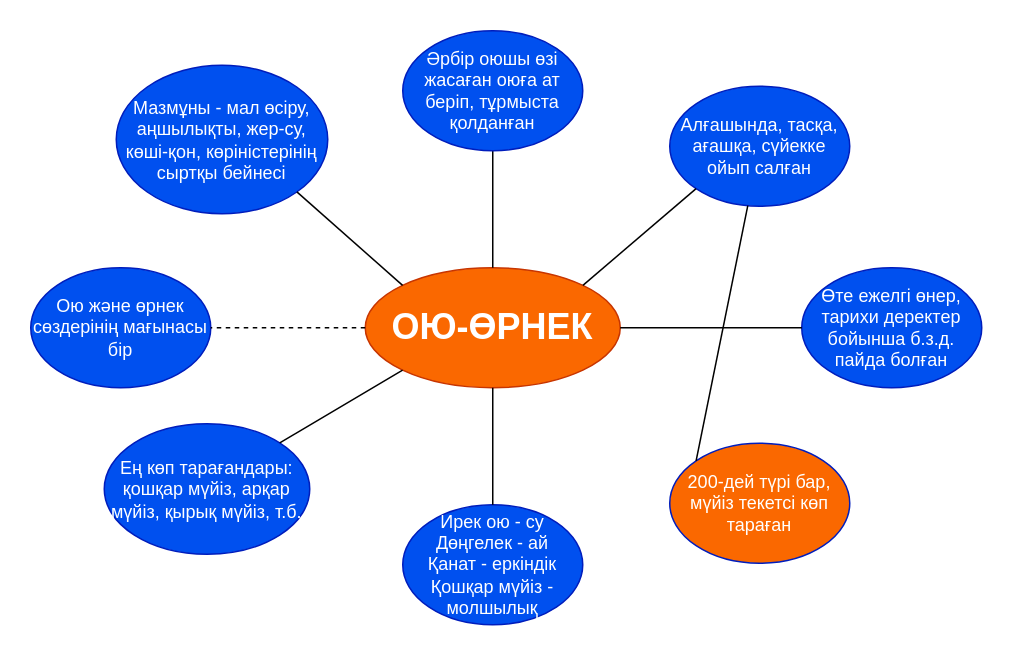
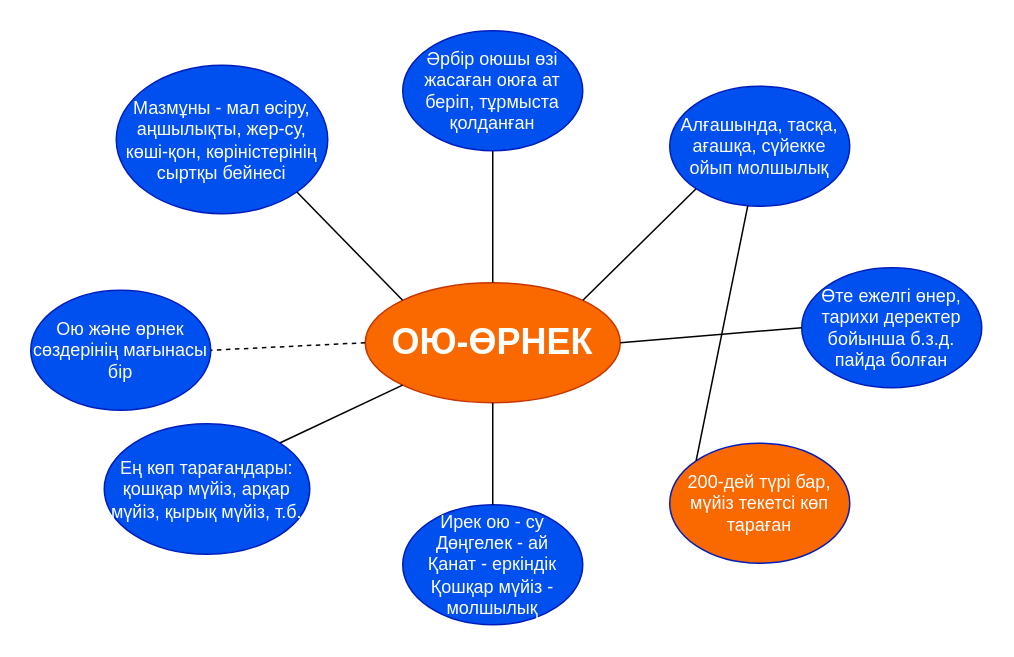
- <mxCell id="11" value="Алғашында, тасқа, ағашқа, сүйекке ойып салған" style="ellipse;whiteSpace=wrap;html=1;fillColor=#0050ef;strokeColor=#001DBC;fontColor=#ffffff;" vertex="1" parent="1"><mxGeometry x="446" y="57" width="120" height="80" as="geometry" /></mxCell>
+ <mxCell id="11" value="Алғашында, тасқа, ағашқа, сүйекке ойып молшылық" style="ellipse;whiteSpace=wrap;html=1;fillColor=#0050ef;strokeColor=#001DBC;fontColor=#ffffff;" vertex="1" parent="1"><mxGeometry x="446" y="57" width="120" height="80" as="geometry" /></mxCell>
- <mxCell id="9" value="&lt;span&gt;Ою және өрнек сөздерінің мағынасы бір&lt;/span&gt;" style="ellipse;whiteSpace=wrap;html=1;fillColor=#0050ef;strokeColor=#001DBC;fontColor=#ffffff;" vertex="1" parent="1"><mxGeometry x="20" y="178" width="120" height="80" as="geometry" /></mxCell>
+ <mxCell id="9" value="&lt;span&gt;Ою және өрнек сөздерінің мағынасы бір&lt;/span&gt;" style="ellipse;whiteSpace=wrap;html=1;fillColor=#0050ef;strokeColor=#001DBC;fontColor=#ffffff;" vertex="1" parent="1"><mxGeometry x="20" y="193" width="120" height="80" as="geometry" /></mxCell>
- <mxCell id="2" value="&lt;font style=&quot;font-size: 24px&quot;&gt;&lt;b&gt;ОЮ-ӨРНЕК&lt;/b&gt;&lt;/font&gt;" style="ellipse;whiteSpace=wrap;html=1;fillColor=#fa6800;strokeColor=#C73500;fontColor=#ffffff;" vertex="1" parent="1"><mxGeometry x="243" y="178" width="170" height="80" as="geometry" /></mxCell>
+ <mxCell id="2" value="&lt;font style=&quot;font-size: 24px&quot;&gt;&lt;b&gt;ОЮ-ӨРНЕК&lt;/b&gt;&lt;/font&gt;" style="ellipse;whiteSpace=wrap;html=1;fillColor=#fa6800;strokeColor=#C73500;fontColor=#ffffff;" vertex="1" parent="1"><mxGeometry x="243" y="188" width="170" height="80" as="geometry" /></mxCell>
